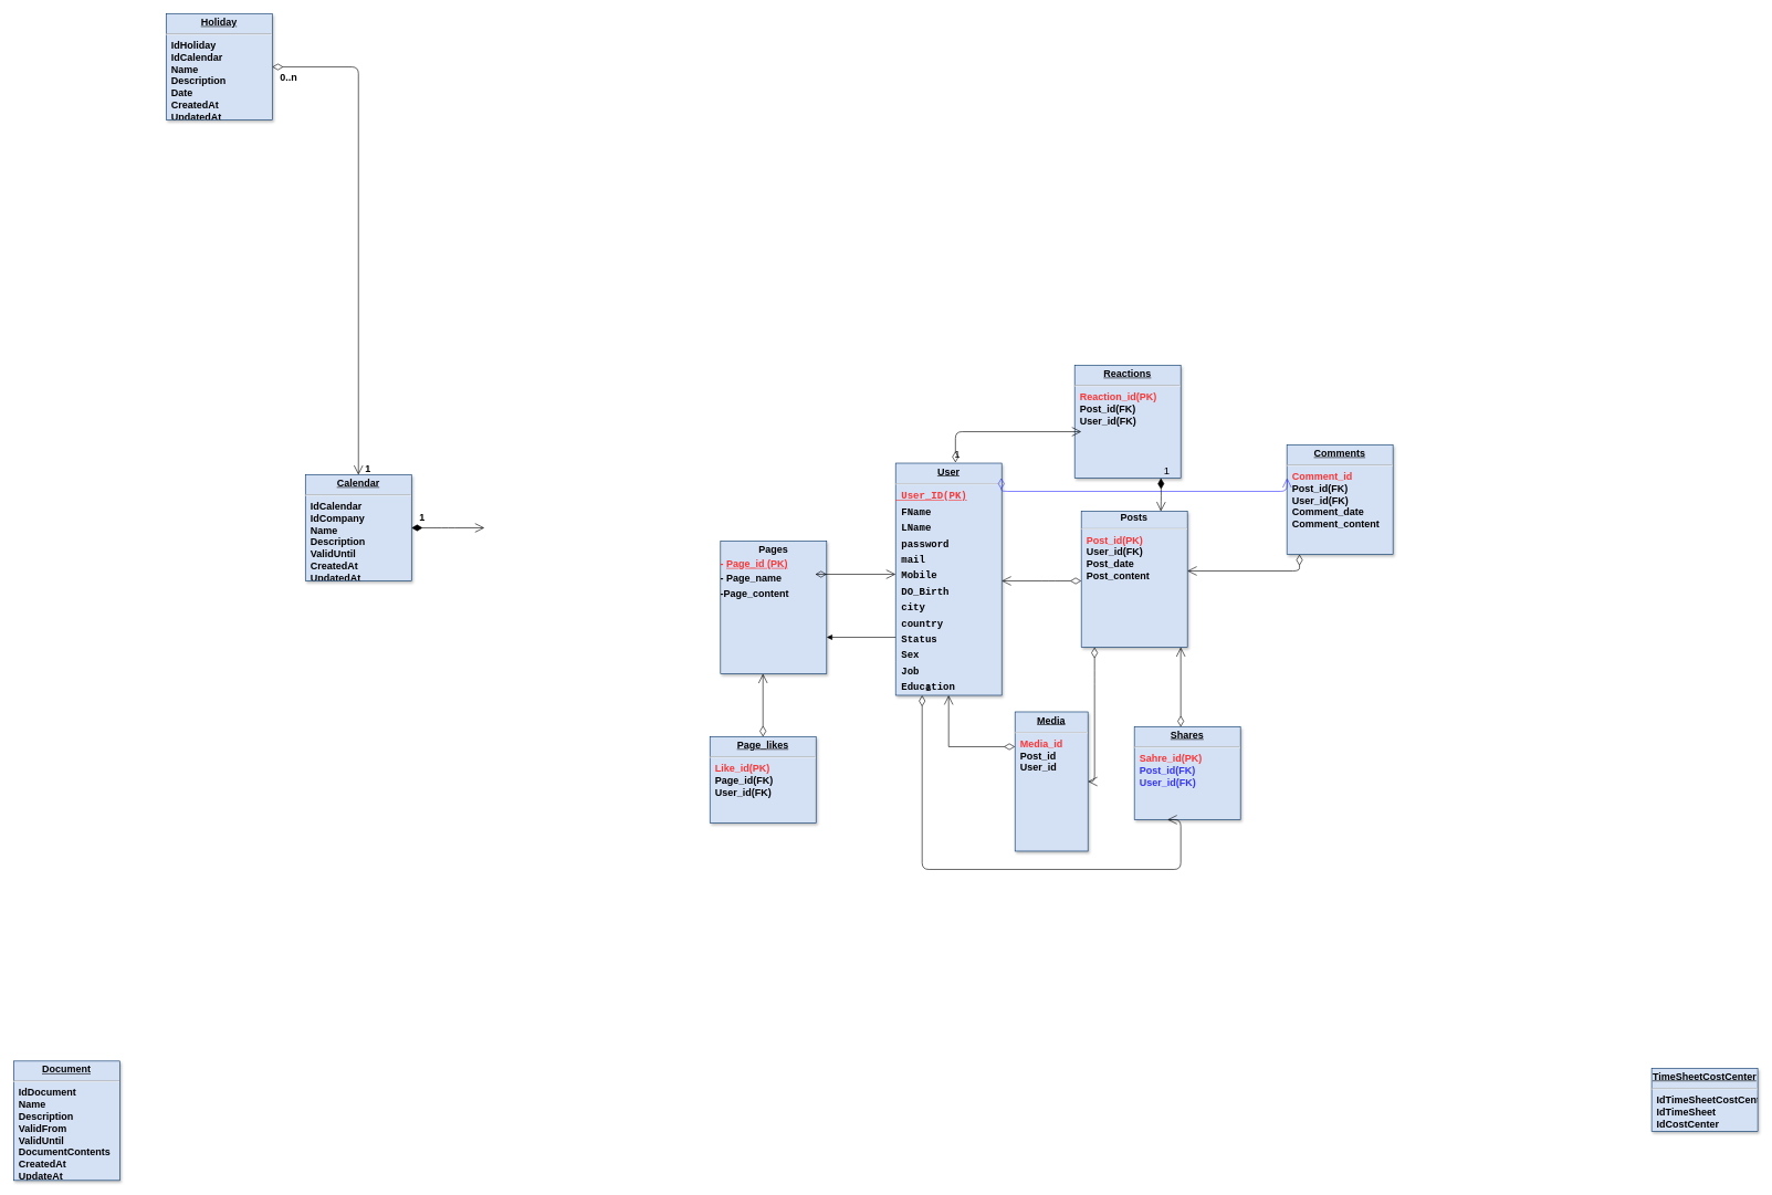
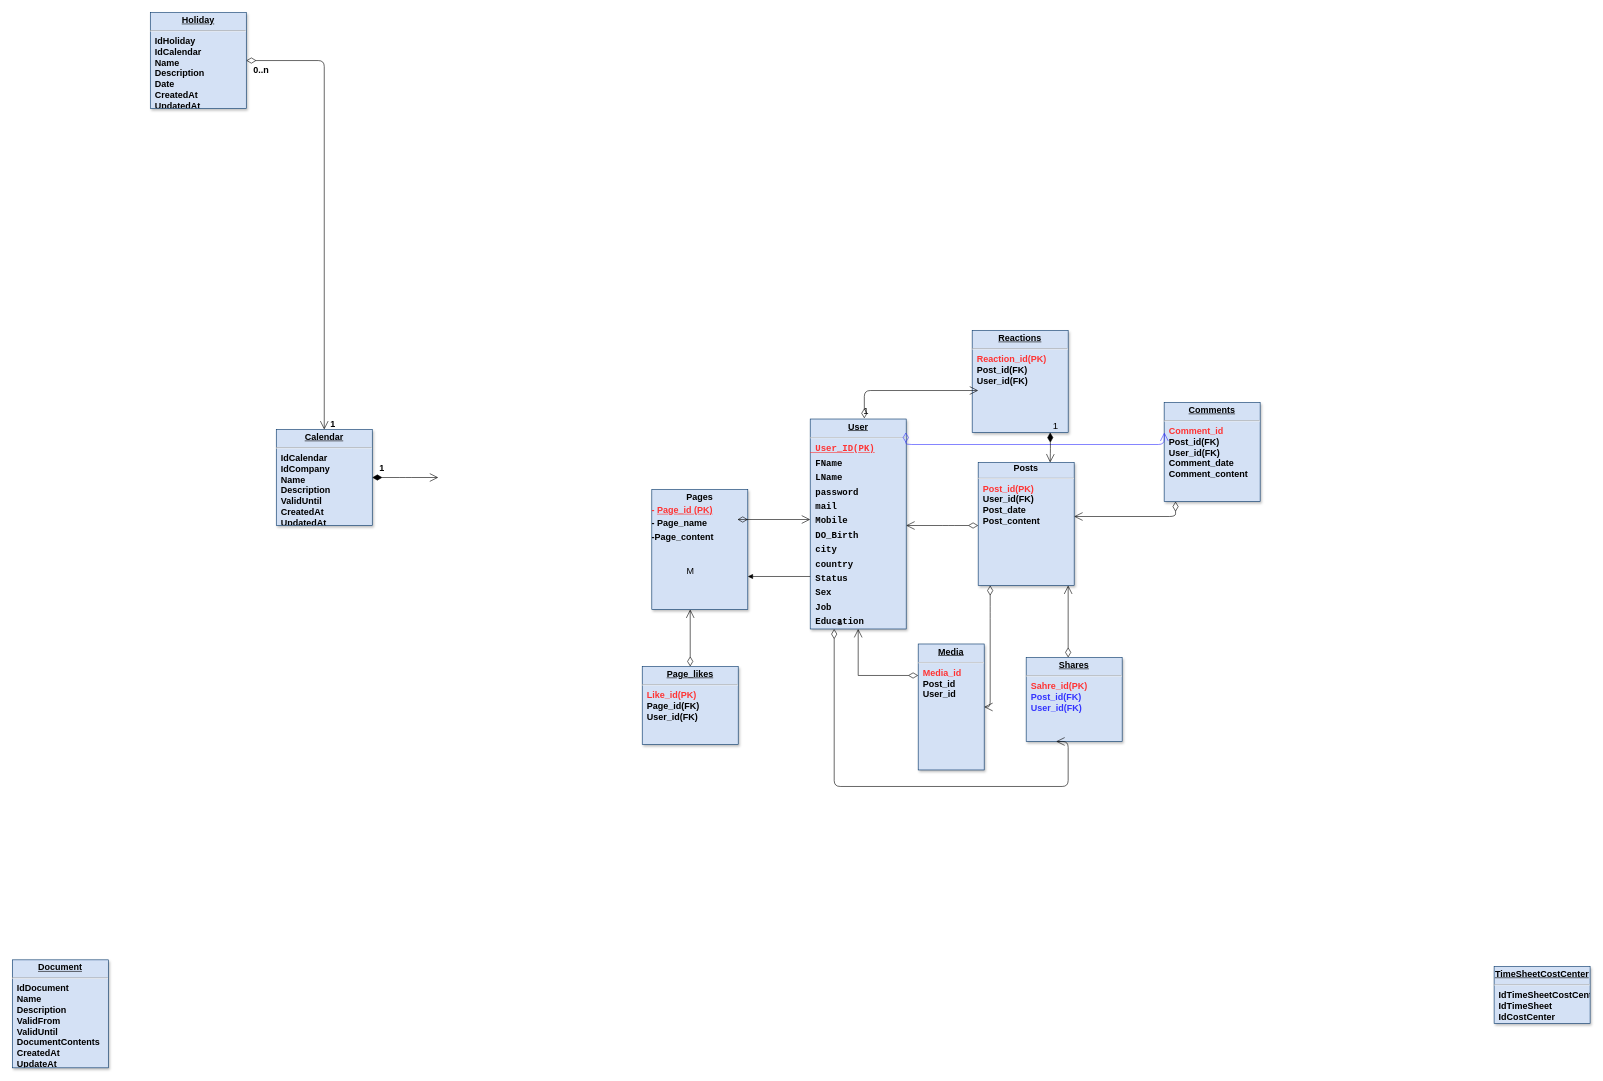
+ <mxCell id="26" value="M" style="text;html=1;align=center;verticalAlign=middle;resizable=0;points=[];autosize=1;strokeColor=none;fontSize=15;fontColor=#000000;" vertex="1" parent="1"><mxGeometry x="1135" y="940" width="30" height="20" as="geometry" /></mxCell>
